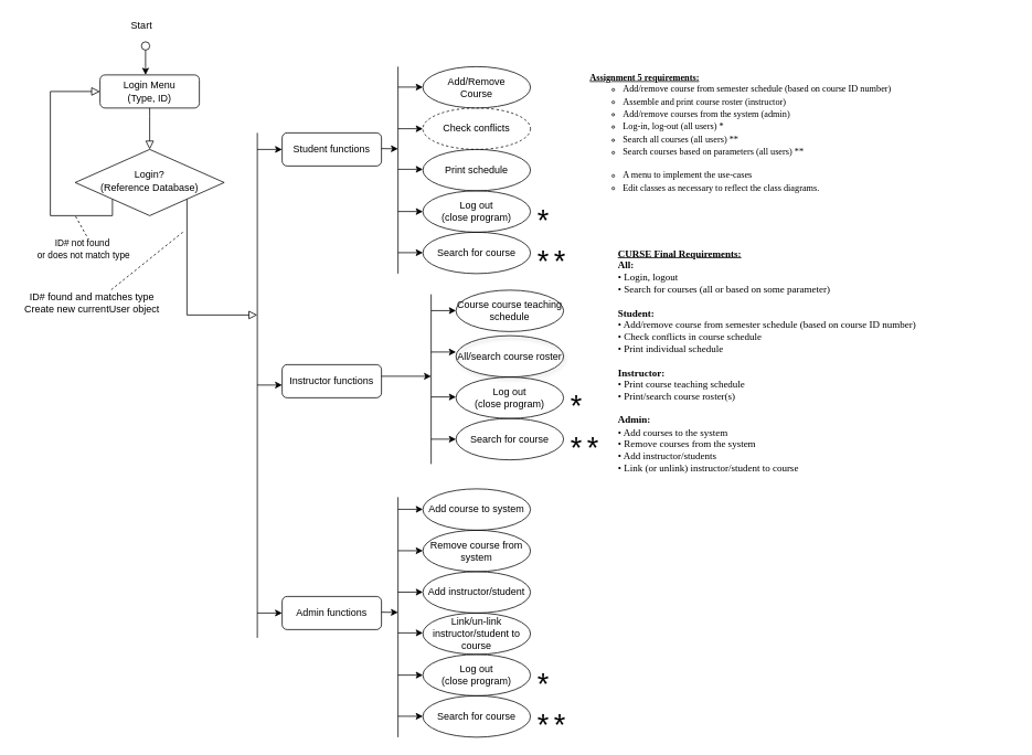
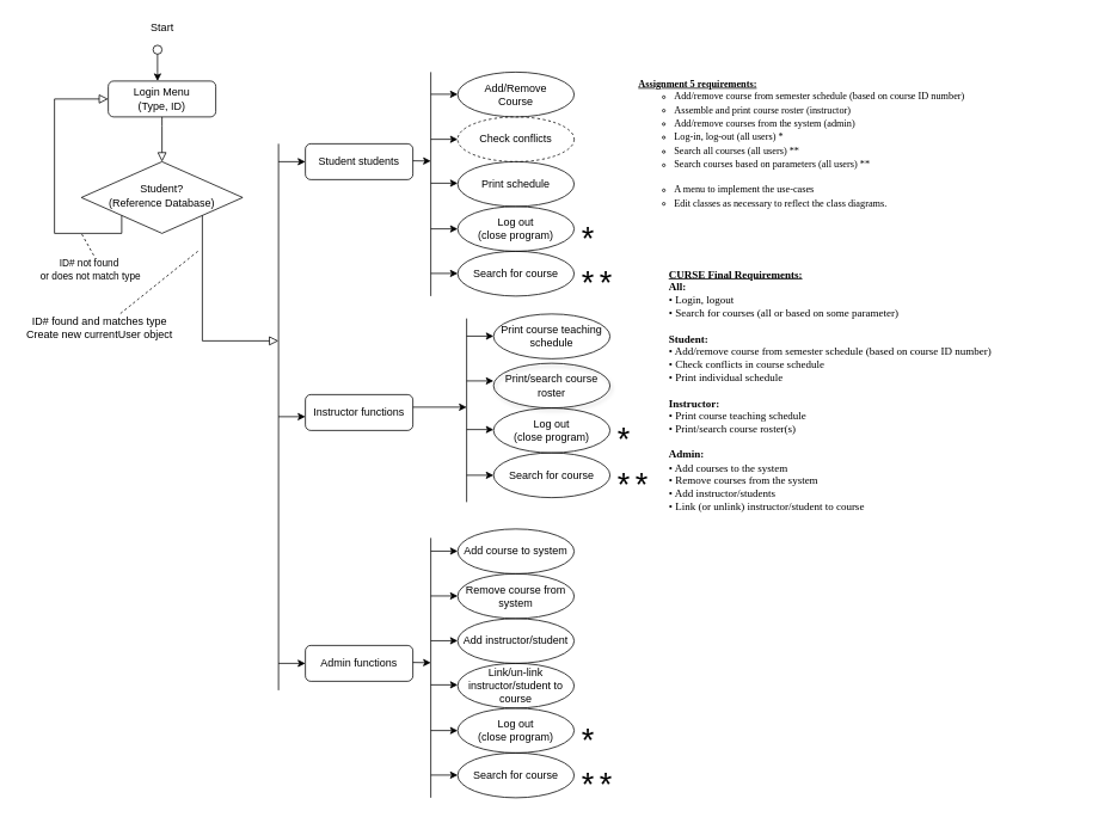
- <mxCell id="15" value="Start" style="text;html=1;align=center;verticalAlign=middle;resizable=0;points=[];autosize=1;fillColor=none;" parent="1" vertex="1"><mxGeometry x="150" y="20" width="40" height="20" as="geometry" /></mxCell>
+ <mxCell id="15" value="Start" style="text;html=1;align=center;verticalAlign=middle;resizable=0;points=[];autosize=1;fillColor=none;" parent="1" vertex="1"><mxGeometry x="160" y="20" width="40" height="20" as="geometry" /></mxCell>
- <mxCell id="6" value="Student functions" style="rounded=1;whiteSpace=wrap;html=1;fontSize=12;glass=0;strokeWidth=1;shadow=0;fillColor=none;" parent="1" vertex="1"><mxGeometry x="340" y="160" width="120" height="40" as="geometry" /></mxCell>
+ <mxCell id="6" value="Student students" style="rounded=1;whiteSpace=wrap;html=1;fontSize=12;glass=0;strokeWidth=1;shadow=0;fillColor=none;" parent="1" vertex="1"><mxGeometry x="340" y="160" width="120" height="40" as="geometry" /></mxCell>
- <mxCell id="5" value="Login?&lt;br&gt;(Reference Database)" style="rhombus;whiteSpace=wrap;html=1;shadow=0;fontFamily=Helvetica;fontSize=12;align=center;strokeWidth=1;spacing=6;spacingTop=-4;fillColor=none;" parent="1" vertex="1"><mxGeometry x="90" y="180" width="180" height="80" as="geometry" /></mxCell>
+ <mxCell id="5" value="Student?&lt;br&gt;(Reference Database)" style="rhombus;whiteSpace=wrap;html=1;shadow=0;fontFamily=Helvetica;fontSize=12;align=center;strokeWidth=1;spacing=6;spacingTop=-4;fillColor=none;" parent="1" vertex="1"><mxGeometry x="90" y="180" width="180" height="80" as="geometry" /></mxCell>
- <mxCell id="26" value="Course course teaching schedule" style="ellipse;whiteSpace=wrap;html=1;fillColor=none;" parent="1" vertex="1"><mxGeometry x="550" y="350" width="130" height="50" as="geometry" /></mxCell>
+ <mxCell id="26" value="Print course teaching schedule" style="ellipse;whiteSpace=wrap;html=1;fillColor=none;" parent="1" vertex="1"><mxGeometry x="550" y="350" width="130" height="50" as="geometry" /></mxCell>
- <mxCell id="27" value="All/search course roster" style="ellipse;whiteSpace=wrap;html=1;shadow=1;fillColor=none;" parent="1" vertex="1"><mxGeometry x="550" y="405" width="130" height="50" as="geometry" /></mxCell>
+ <mxCell id="27" value="Print/search course roster" style="ellipse;whiteSpace=wrap;html=1;shadow=1;fillColor=none;" parent="1" vertex="1"><mxGeometry x="550" y="405" width="130" height="50" as="geometry" /></mxCell>
